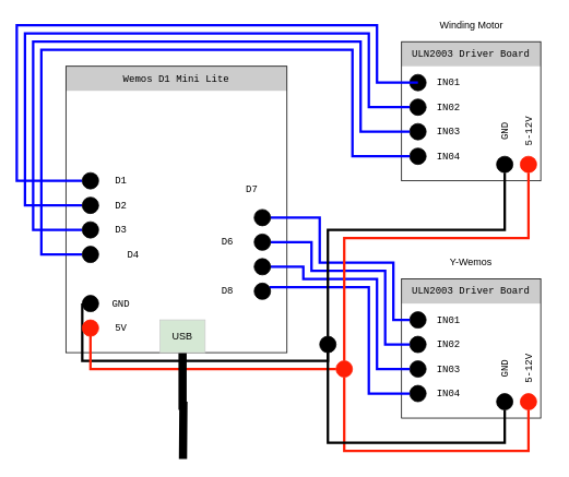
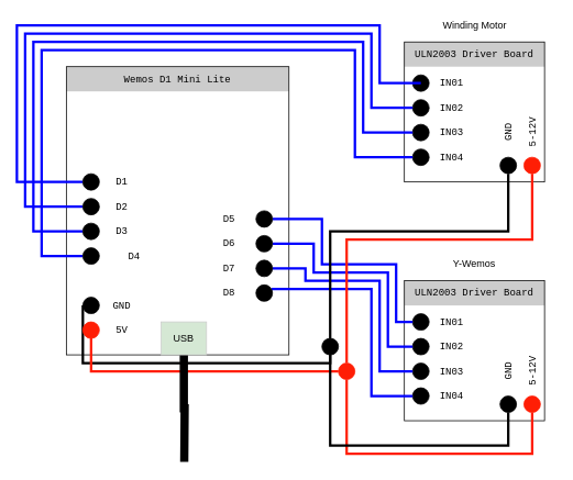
- <mxCell id="52" value="&lt;div style=&quot;font-family: &amp;#34;menlo&amp;#34; , &amp;#34;monaco&amp;#34; , &amp;#34;courier new&amp;#34; , monospace ; line-height: 18px&quot;&gt;D7&lt;/div&gt;" style="text;html=1;strokeColor=none;fillColor=none;align=center;verticalAlign=middle;whiteSpace=wrap;rounded=0;labelBackgroundColor=none;" vertex="1" parent="1"><mxGeometry x="280" y="220" width="55" height="20" as="geometry" /></mxCell>
+ <mxCell id="52" value="&lt;div style=&quot;font-family: &amp;#34;menlo&amp;#34; , &amp;#34;monaco&amp;#34; , &amp;#34;courier new&amp;#34; , monospace ; line-height: 18px&quot;&gt;D7&lt;/div&gt;" style="text;html=1;strokeColor=none;fillColor=none;align=center;verticalAlign=middle;whiteSpace=wrap;rounded=0;labelBackgroundColor=none;" vertex="1" parent="1"><mxGeometry x="250" y="315" width="55" height="20" as="geometry" /></mxCell>
+ <mxCell id="46" value="&lt;div style=&quot;font-family: &amp;#34;menlo&amp;#34; , &amp;#34;monaco&amp;#34; , &amp;#34;courier new&amp;#34; , monospace ; line-height: 18px&quot;&gt;D5&lt;/div&gt;" style="text;html=1;strokeColor=none;fillColor=none;align=center;verticalAlign=middle;whiteSpace=wrap;rounded=0;labelBackgroundColor=none;" vertex="1" parent="1"><mxGeometry x="250" y="255" width="55" height="20" as="geometry" /></mxCell>
